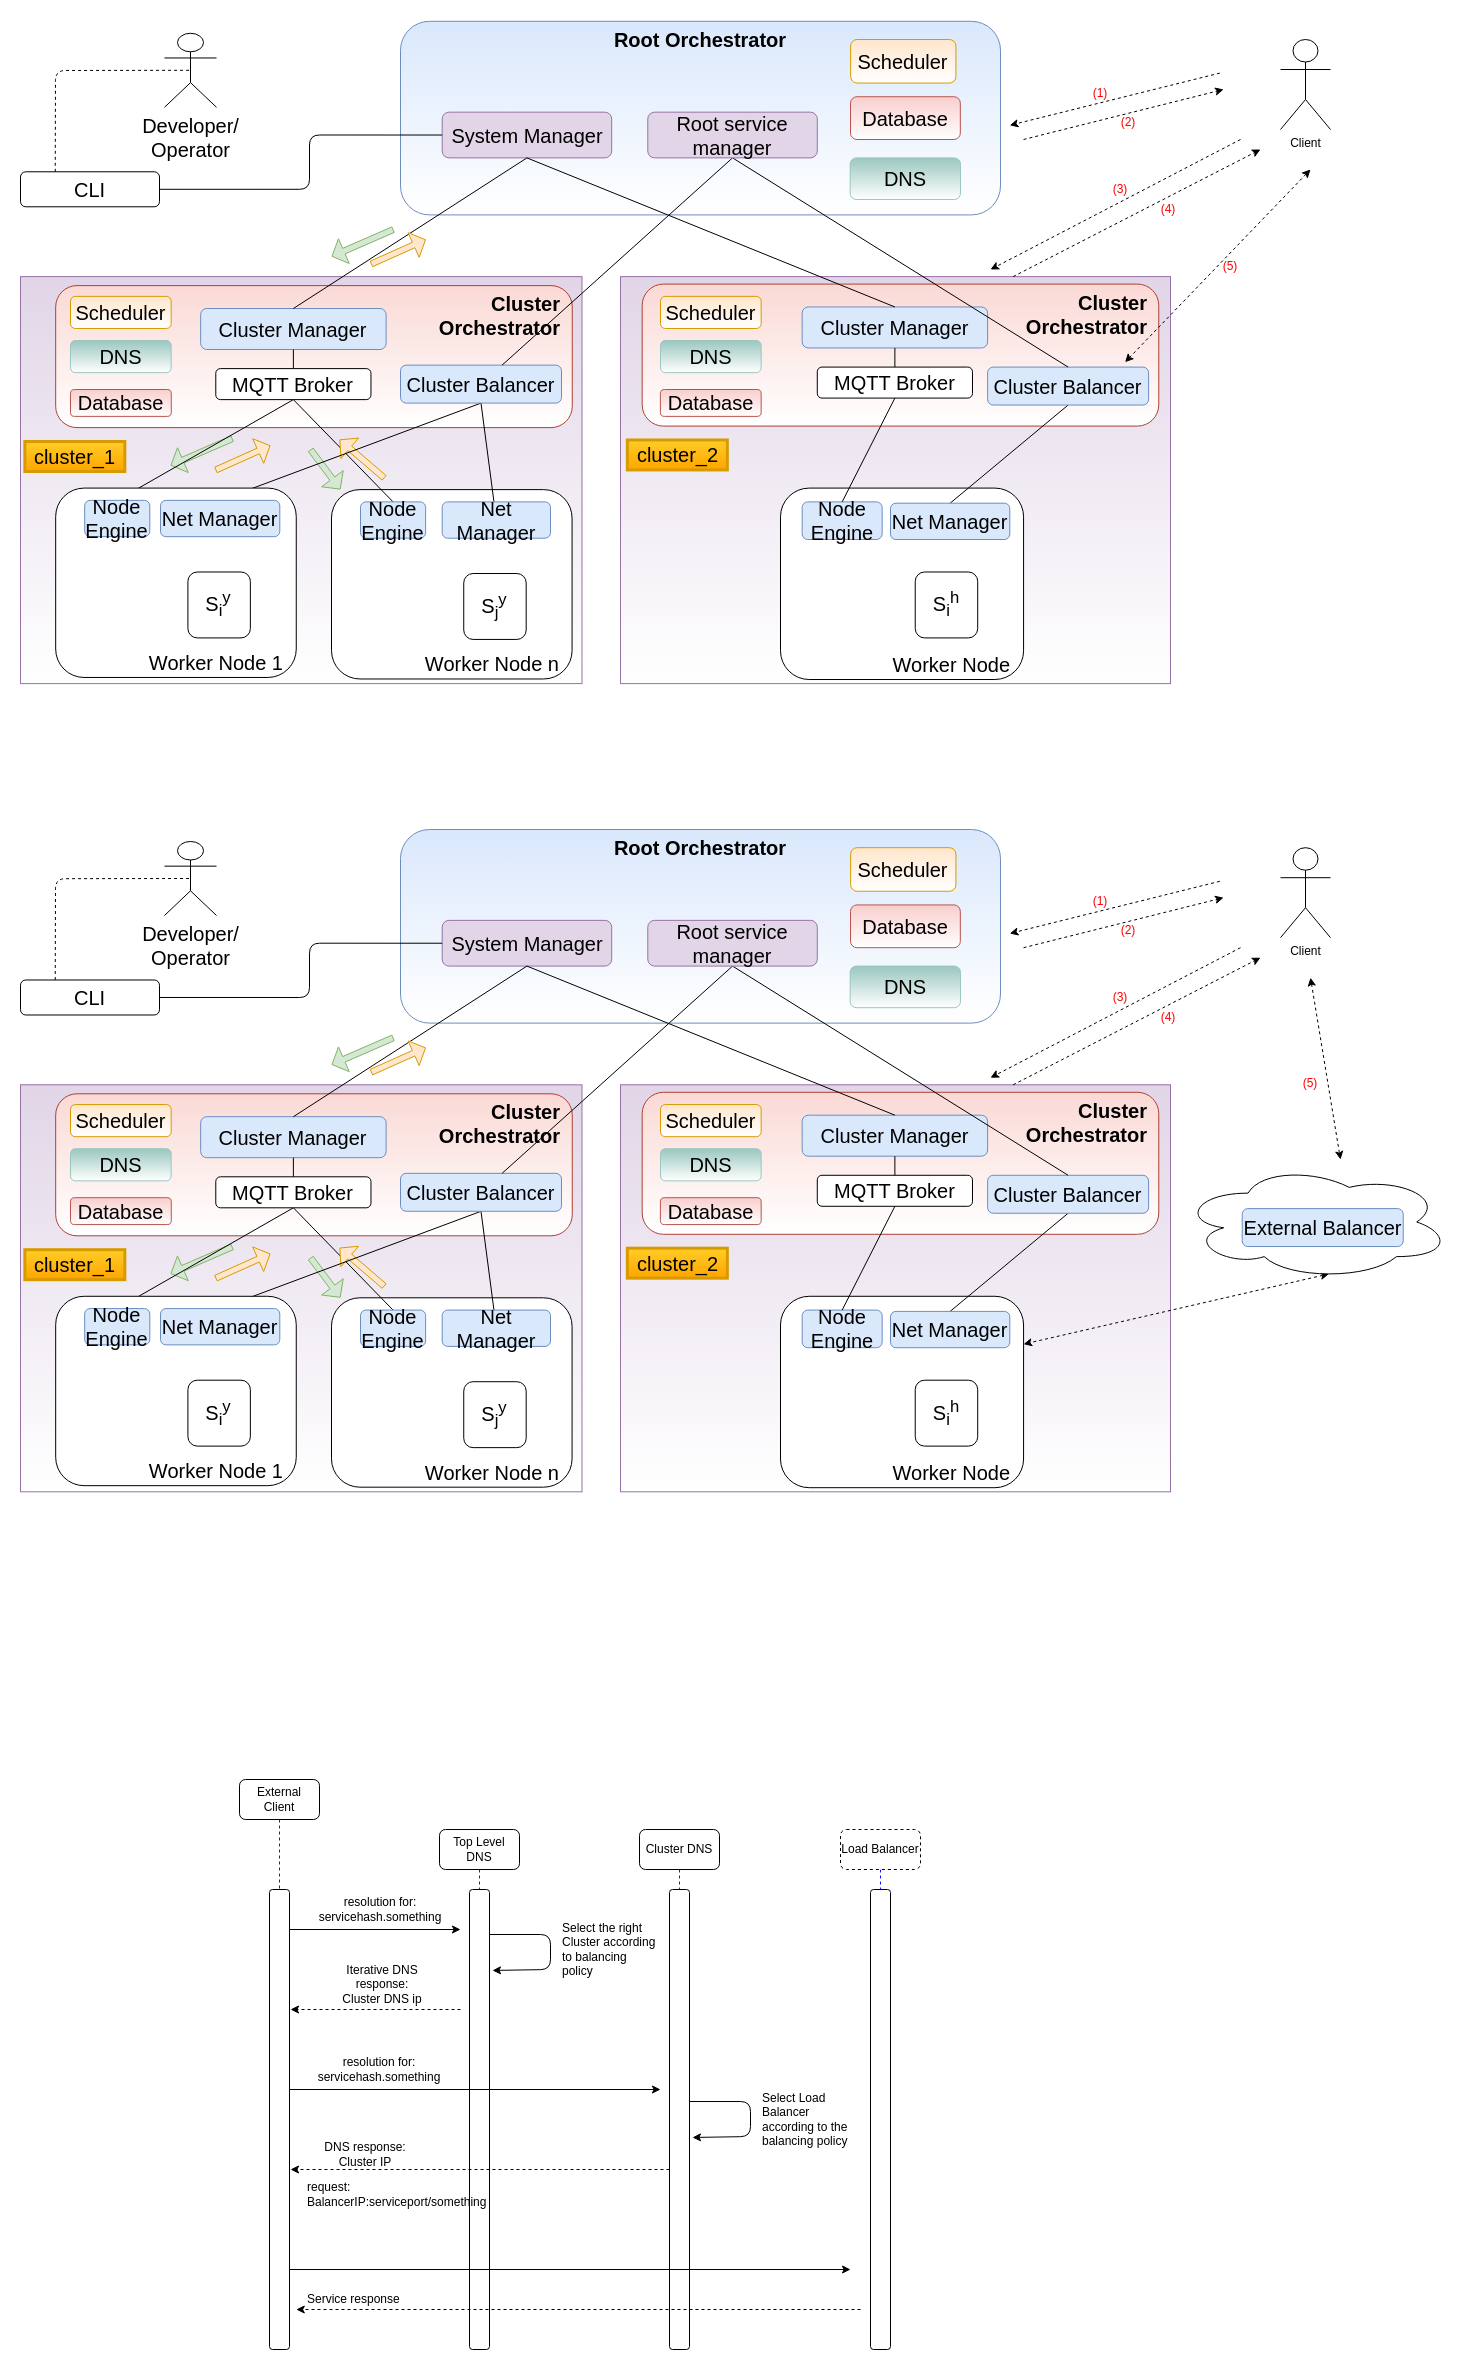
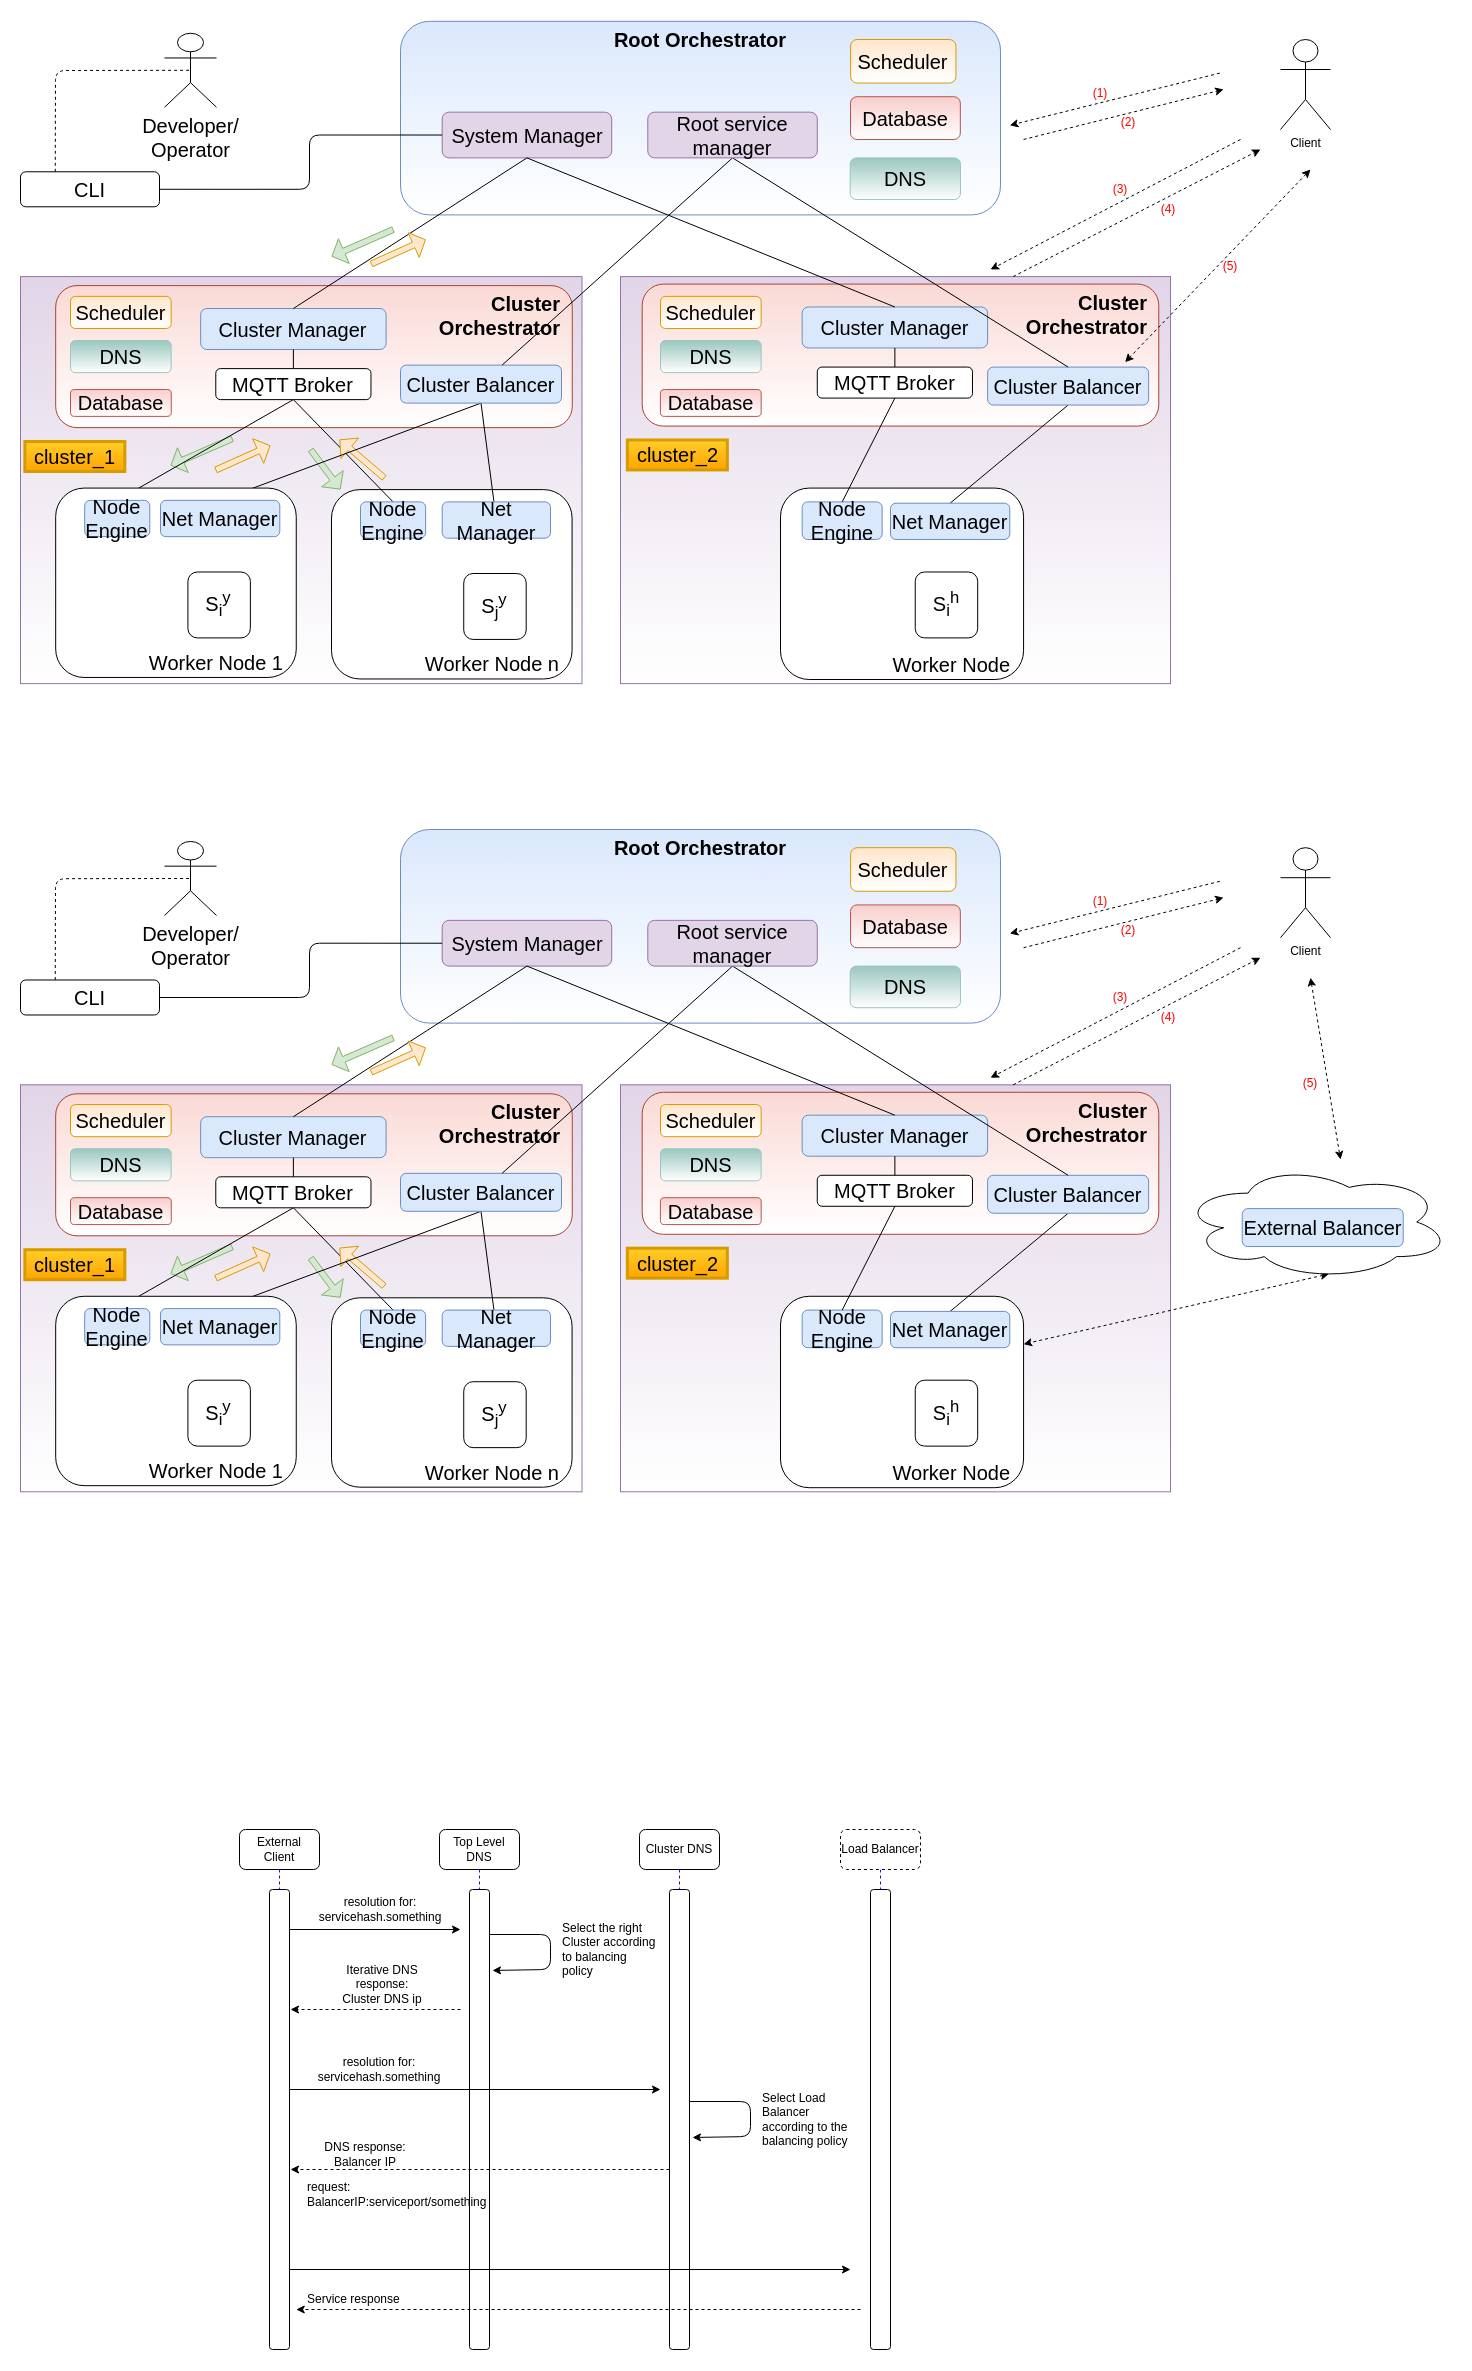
- <mxCell id="150" value="External Client" style="rounded=1;whiteSpace=wrap;html=1;" parent="1" vertex="1"><mxGeometry x="239" y="1779" width="80" height="40" as="geometry" /></mxCell>
+ <mxCell id="150" value="External Client" style="rounded=1;whiteSpace=wrap;html=1;" parent="1" vertex="1"><mxGeometry x="239" y="1829" width="80" height="40" as="geometry" /></mxCell>
- <mxCell id="167" value="DNS response:&lt;br&gt;Cluster IP" style="text;html=1;strokeColor=none;fillColor=none;align=center;verticalAlign=middle;whiteSpace=wrap;rounded=0;" parent="1" vertex="1"><mxGeometry x="305.13" y="2139" width="120" height="30" as="geometry" /></mxCell>
+ <mxCell id="167" value="DNS response:&lt;br&gt;Balancer IP" style="text;html=1;strokeColor=none;fillColor=none;align=center;verticalAlign=middle;whiteSpace=wrap;rounded=0;" parent="1" vertex="1"><mxGeometry x="305.13" y="2139" width="120" height="30" as="geometry" /></mxCell>
